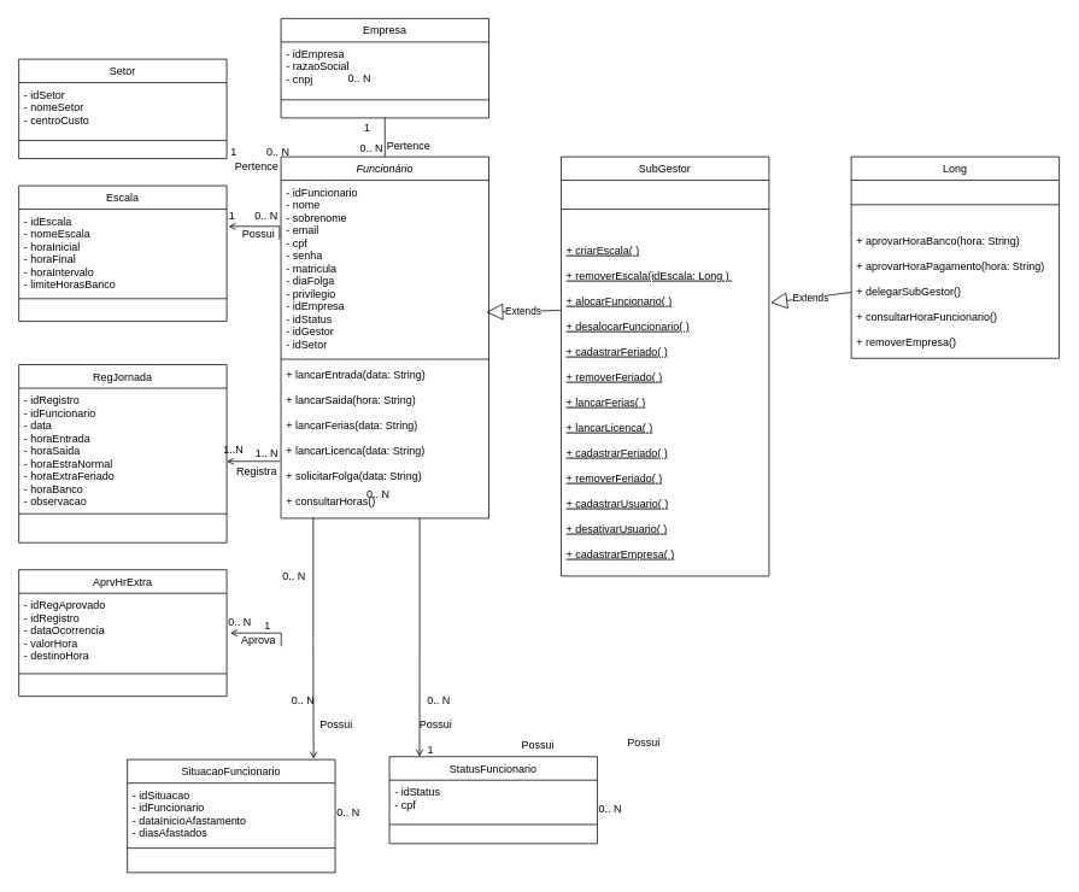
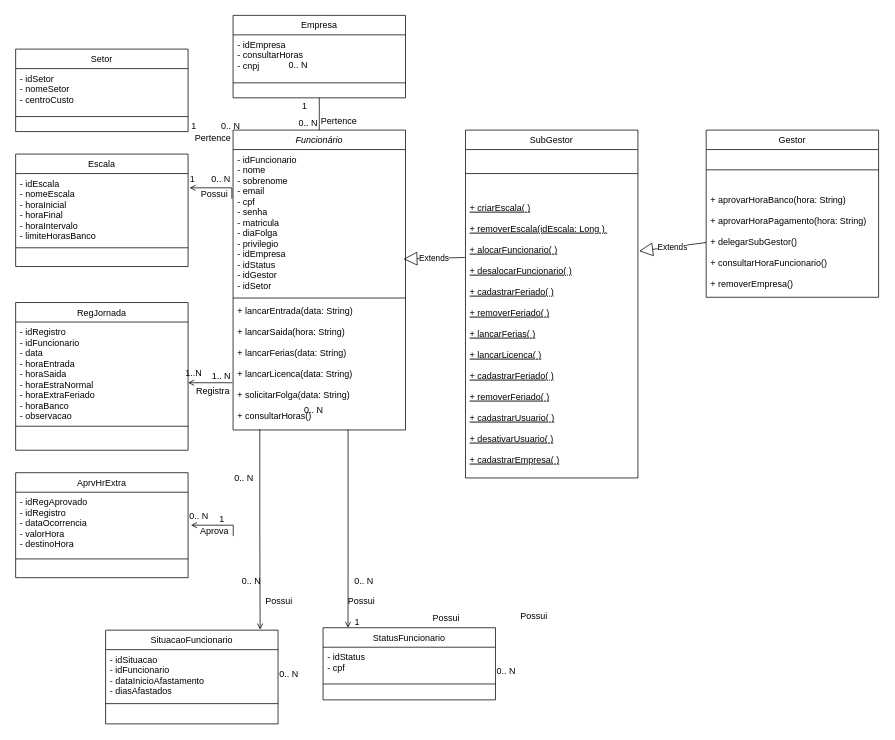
- <mxCell id="14" value="- idEmpresa&#10;- razaoSocial&#10;- cnpj" style="text;align=left;verticalAlign=top;spacingLeft=4;spacingRight=4;overflow=hidden;rotatable=0;points=[[0,0.5],[1,0.5]];portConstraint=eastwest;" parent="13" vertex="1"><mxGeometry y="26" width="230" height="54" as="geometry" /></mxCell>
+ <mxCell id="14" value="- idEmpresa&#10;- consultarHoras&#10;- cnpj" style="text;align=left;verticalAlign=top;spacingLeft=4;spacingRight=4;overflow=hidden;rotatable=0;points=[[0,0.5],[1,0.5]];portConstraint=eastwest;" parent="13" vertex="1"><mxGeometry y="26" width="230" height="54" as="geometry" /></mxCell>
- <mxCell id="29" value="Long&#10;" style="swimlane;fontStyle=0;align=center;verticalAlign=top;childLayout=stackLayout;horizontal=1;startSize=26;horizontalStack=0;resizeParent=1;resizeLast=0;collapsible=1;marginBottom=0;rounded=0;shadow=0;strokeWidth=1;" parent="1" vertex="1"><mxGeometry x="941" y="173" width="230" height="223" as="geometry"><mxRectangle x="340" y="380" width="170" height="26" as="alternateBounds" /></mxGeometry></mxCell>
+ <mxCell id="29" value="Gestor&#10;" style="swimlane;fontStyle=0;align=center;verticalAlign=top;childLayout=stackLayout;horizontal=1;startSize=26;horizontalStack=0;resizeParent=1;resizeLast=0;collapsible=1;marginBottom=0;rounded=0;shadow=0;strokeWidth=1;" parent="1" vertex="1"><mxGeometry x="941" y="173" width="230" height="223" as="geometry"><mxRectangle x="340" y="380" width="170" height="26" as="alternateBounds" /></mxGeometry></mxCell>
